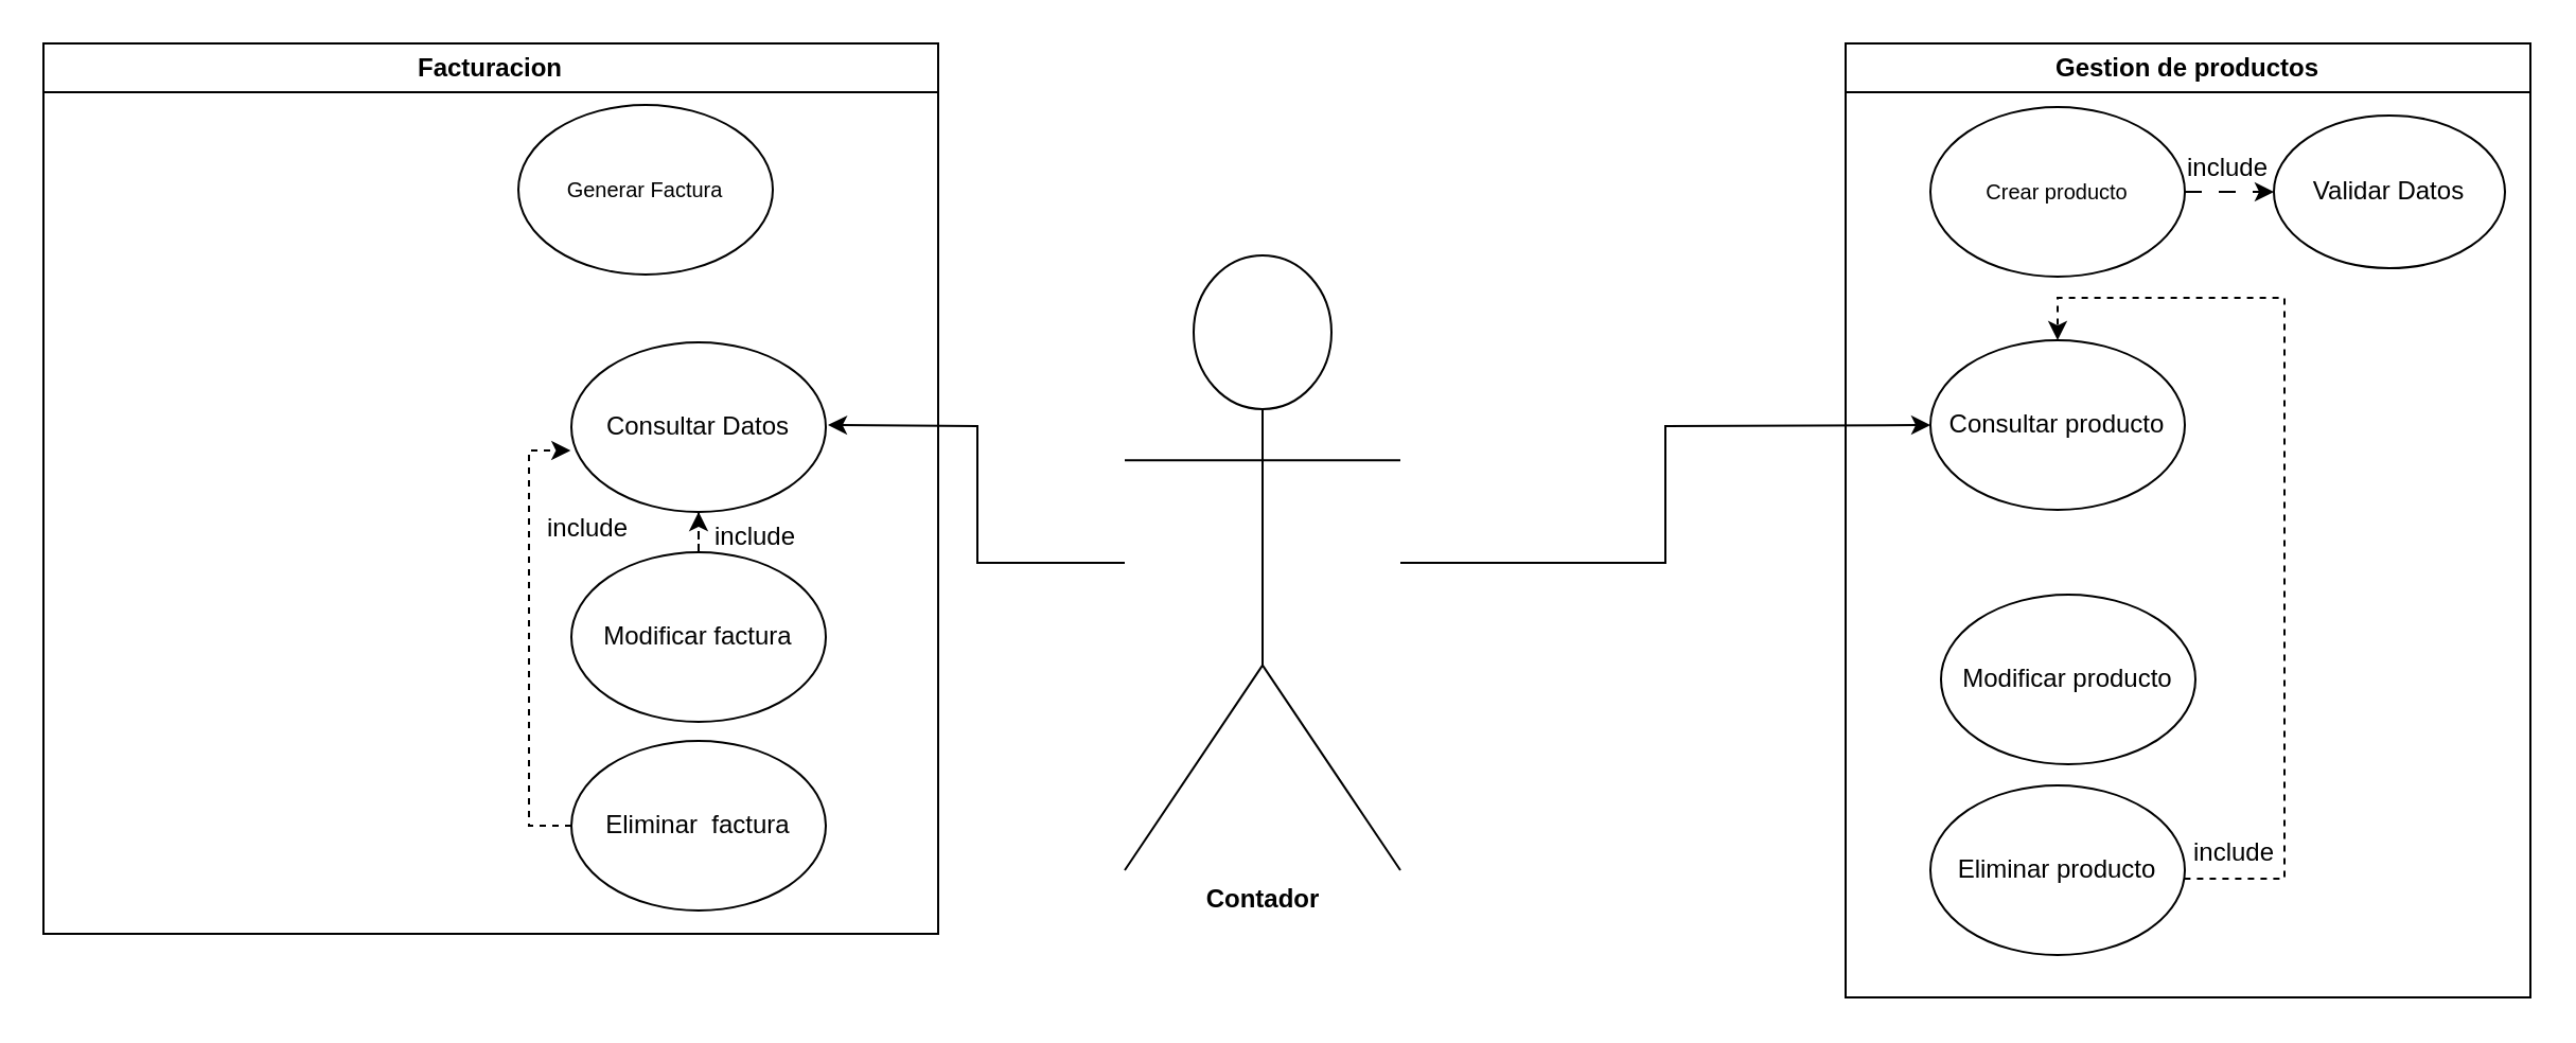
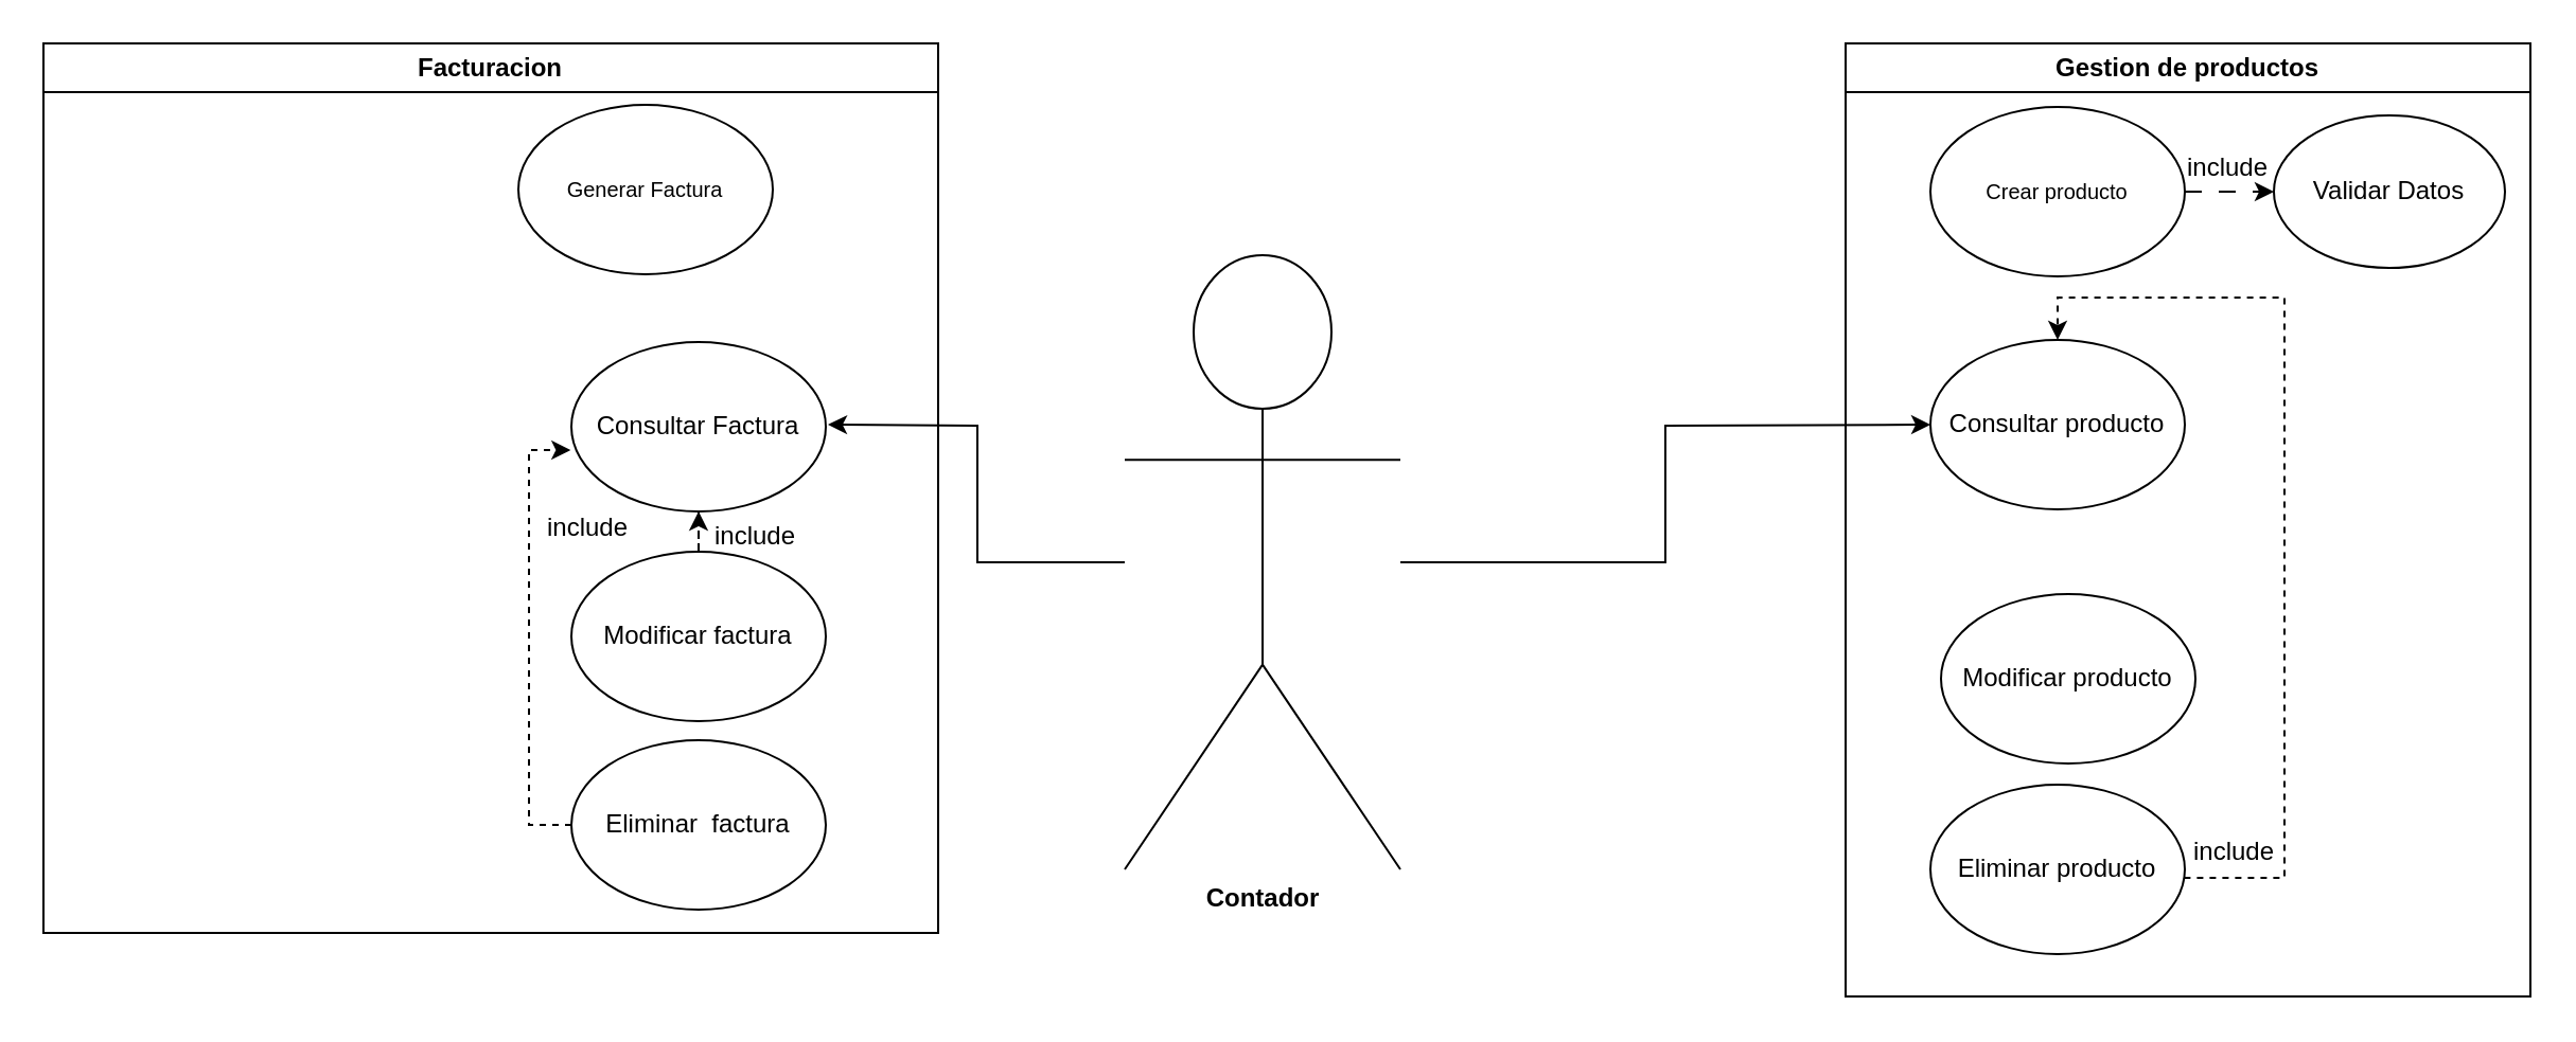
- <mxCell id="9" value="Consultar Datos" style="ellipse;whiteSpace=wrap;html=1;" vertex="1" parent="5"><mxGeometry x="249" y="141" width="120" height="80" as="geometry" /></mxCell>
+ <mxCell id="9" value="Consultar Factura" style="ellipse;whiteSpace=wrap;html=1;" vertex="1" parent="5"><mxGeometry x="249" y="141" width="120" height="80" as="geometry" /></mxCell>
